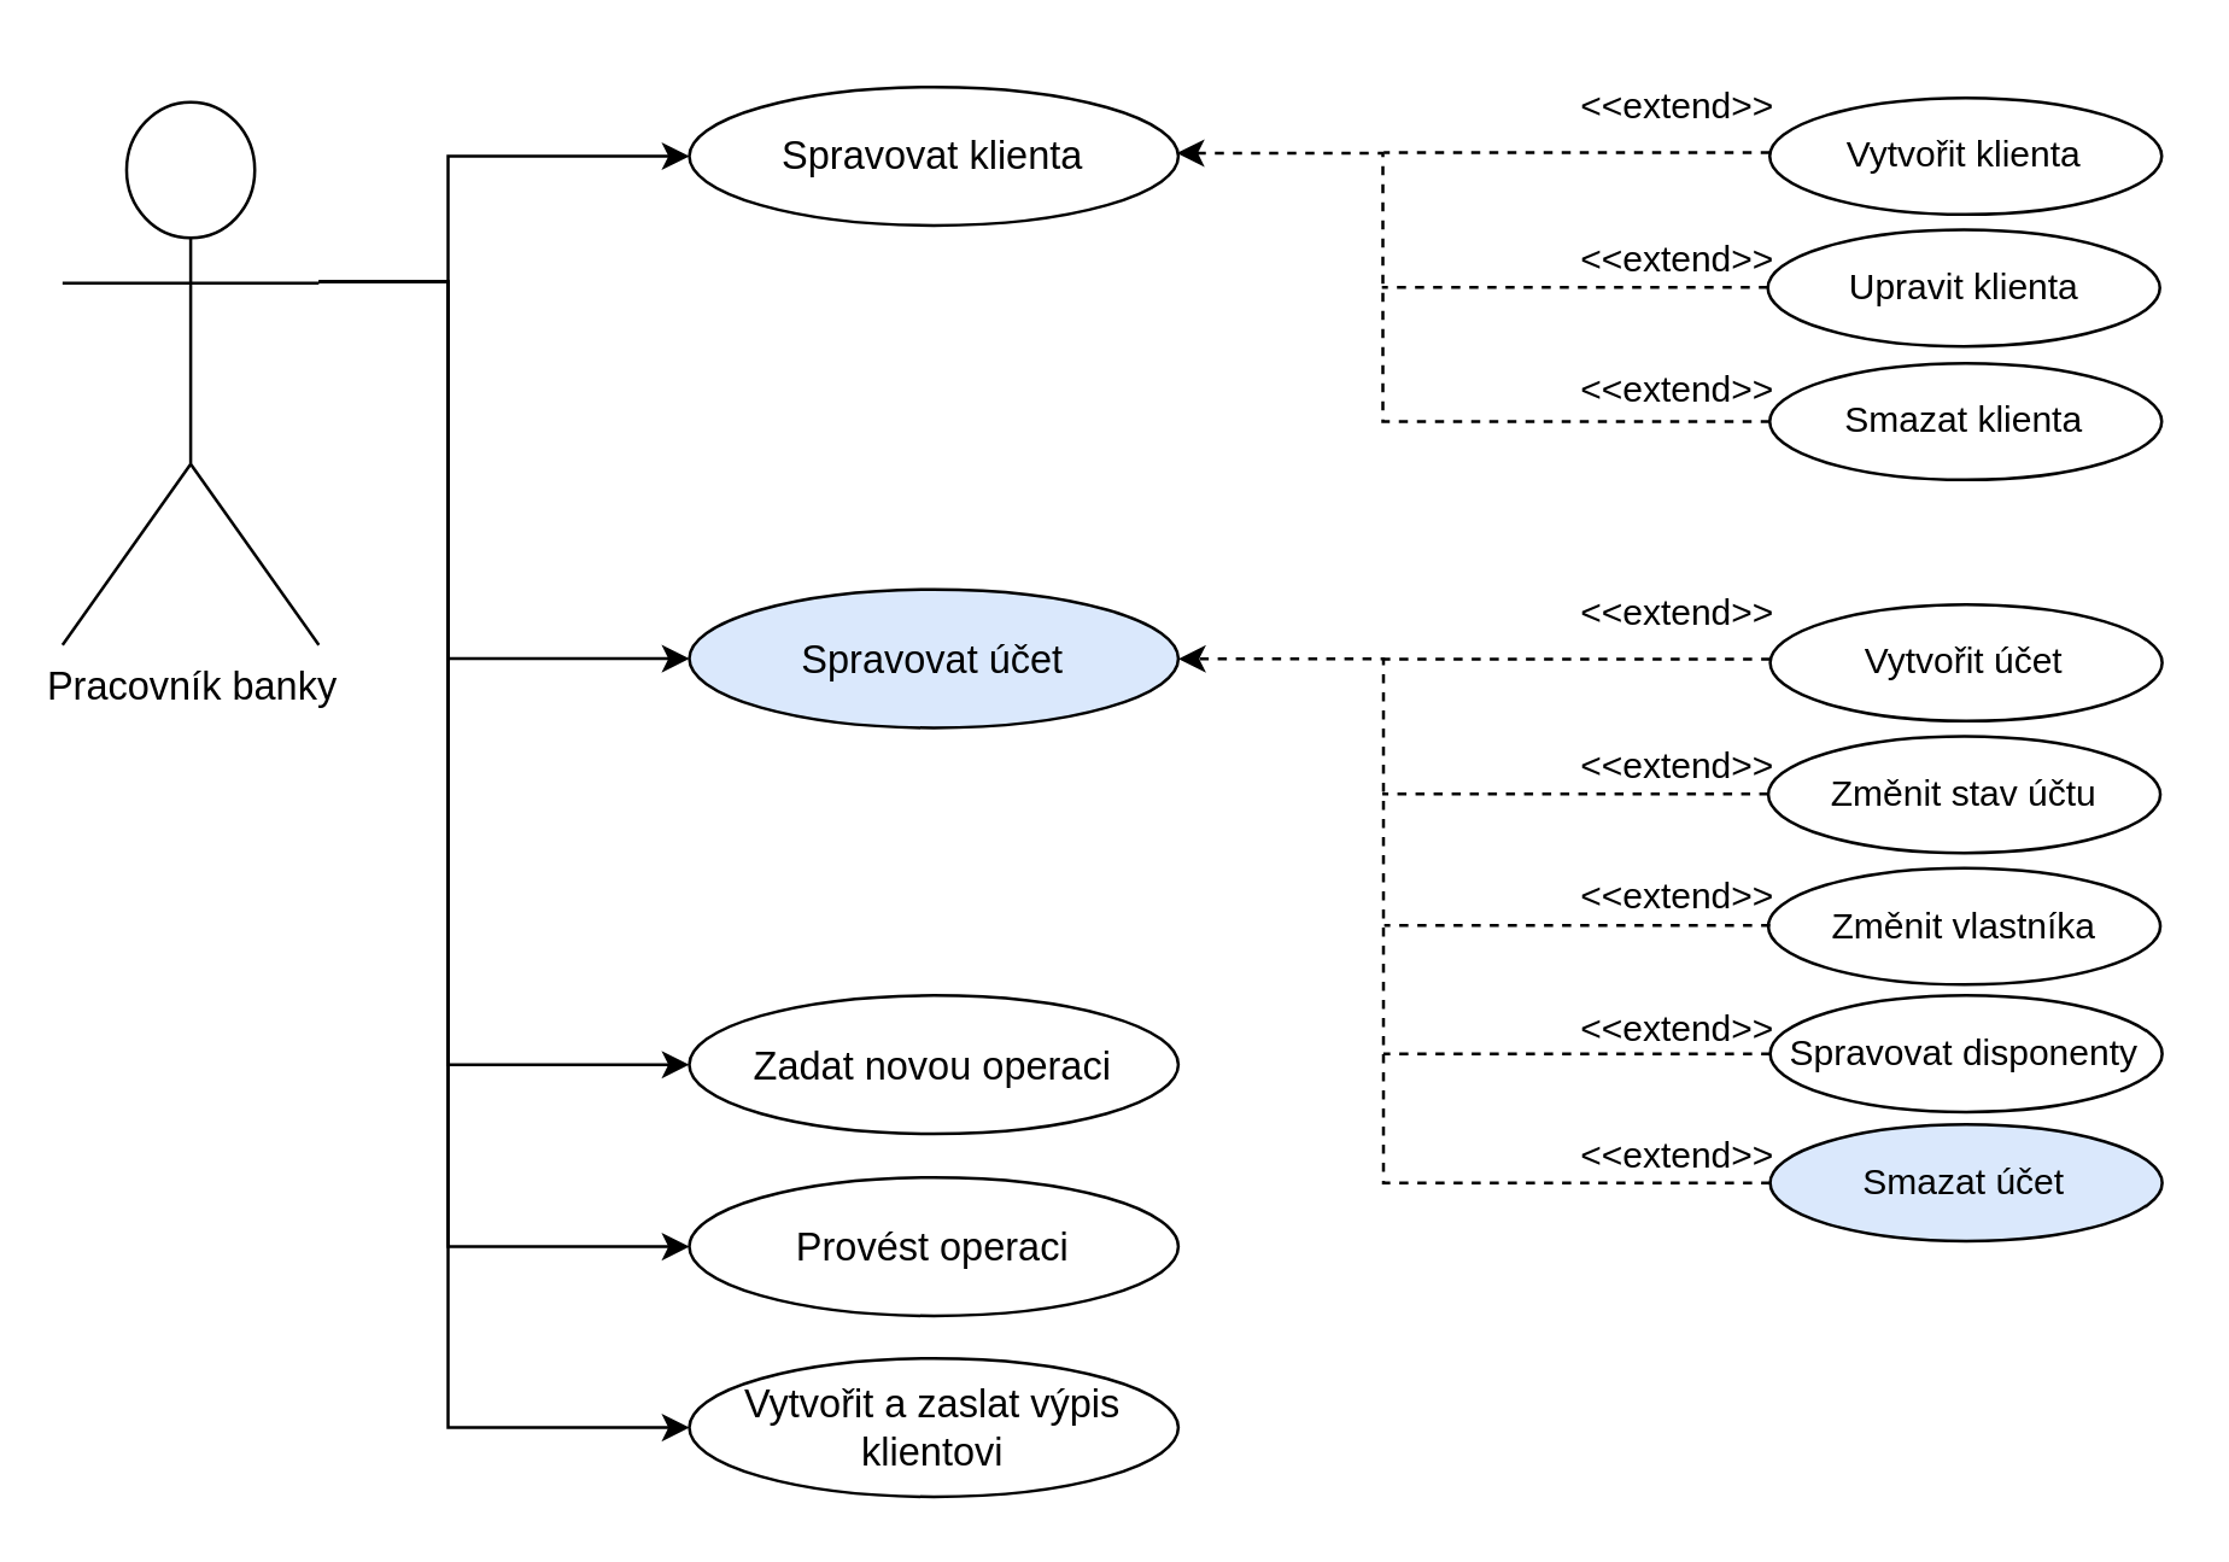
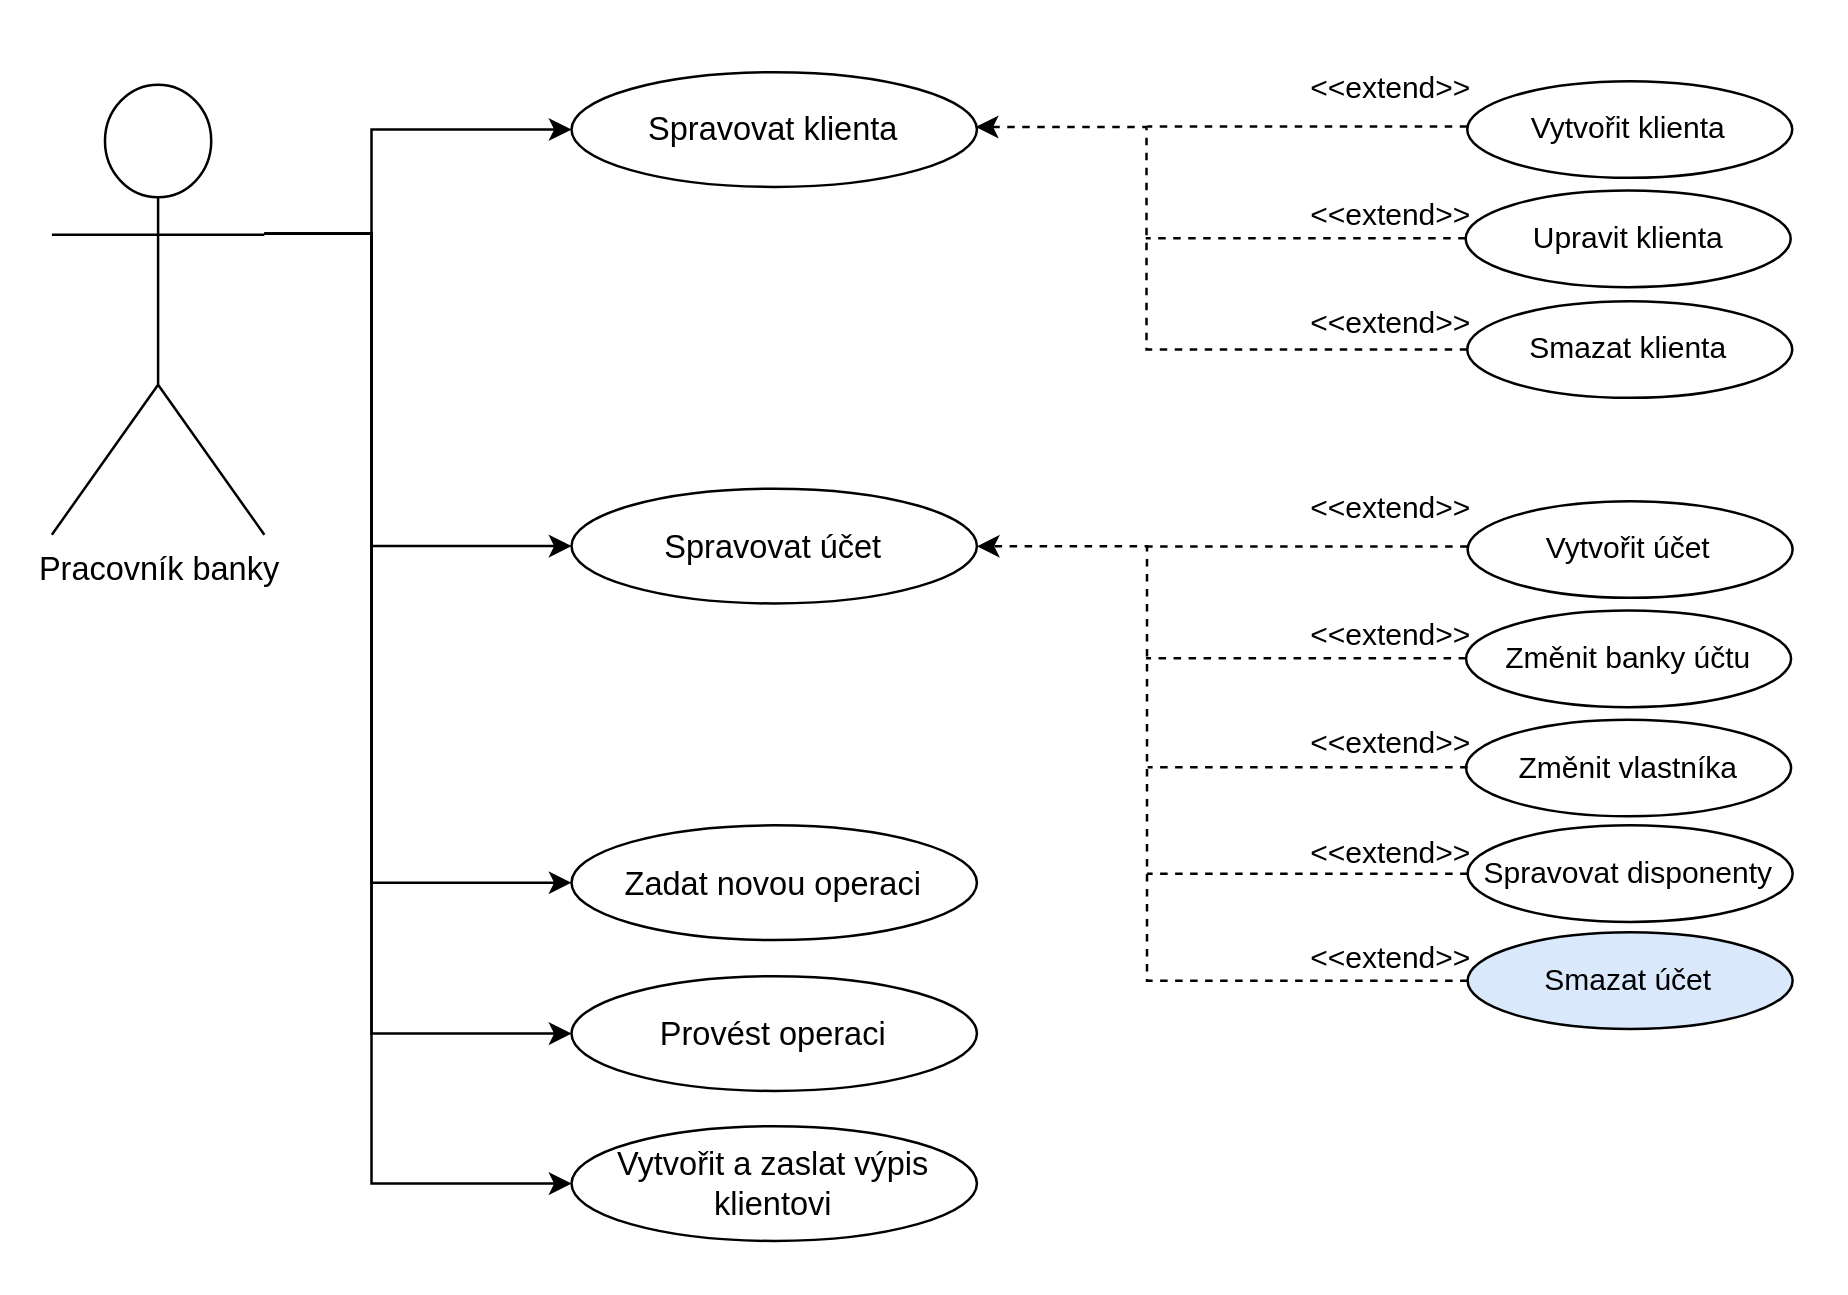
- <mxCell id="18" value="Spravovat účet" style="ellipse;whiteSpace=wrap;html=1;fontSize=13;fillColor=#dae8fc;" parent="1" vertex="1"><mxGeometry x="228.001" y="195.002" width="162.173" height="45.879" as="geometry" /></mxCell>
+ <mxCell id="18" value="Spravovat účet" style="ellipse;whiteSpace=wrap;html=1;fontSize=13;" parent="1" vertex="1"><mxGeometry x="228.001" y="195.002" width="162.173" height="45.879" as="geometry" /></mxCell>
- <mxCell id="27" value="Změnit stav účtu" style="ellipse;whiteSpace=wrap;html=1;" parent="1" vertex="1"><mxGeometry x="585.83" y="243.721" width="130" height="38.64" as="geometry" /></mxCell>
+ <mxCell id="27" value="Změnit banky účtu" style="ellipse;whiteSpace=wrap;html=1;" parent="1" vertex="1"><mxGeometry x="585.83" y="243.721" width="130" height="38.64" as="geometry" /></mxCell>
